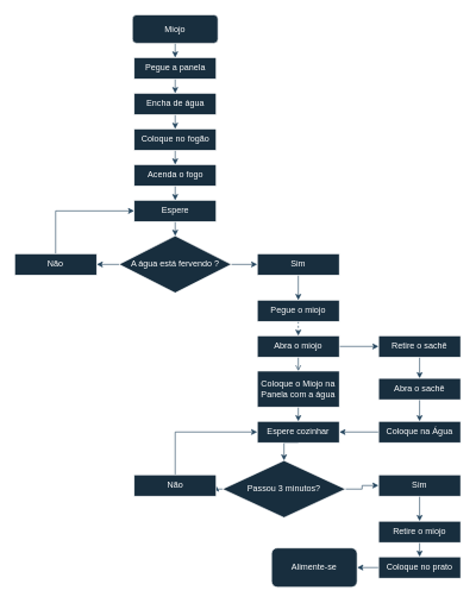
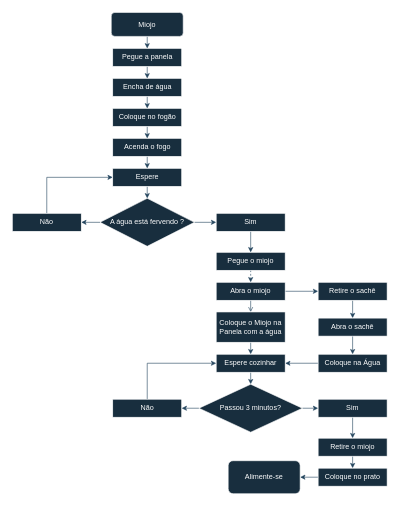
- <mxCell id="37" value="Passou 3 minutos?" style="rhombus;whiteSpace=wrap;html=1;labelBackgroundColor=none;fillColor=#182E3E;strokeColor=#FFFFFF;fontColor=#FFFFFF;rounded=0;" parent="1" vertex="1"><mxGeometry x="311.25" y="645" width="172.5" height="80" as="geometry" /></mxCell>
+ <mxCell id="37" value="Passou 3 minutos?" style="rhombus;whiteSpace=wrap;html=1;labelBackgroundColor=none;fillColor=#182E3E;strokeColor=#FFFFFF;fontColor=#FFFFFF;rounded=0;" parent="1" vertex="1"><mxGeometry x="331.25" y="640" width="172.5" height="80" as="geometry" /></mxCell>
